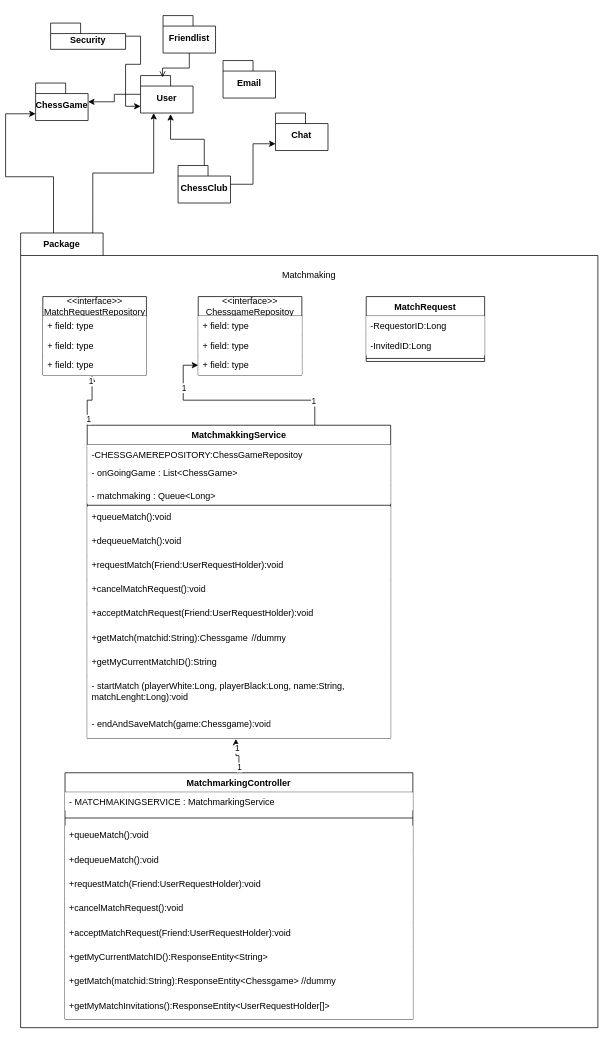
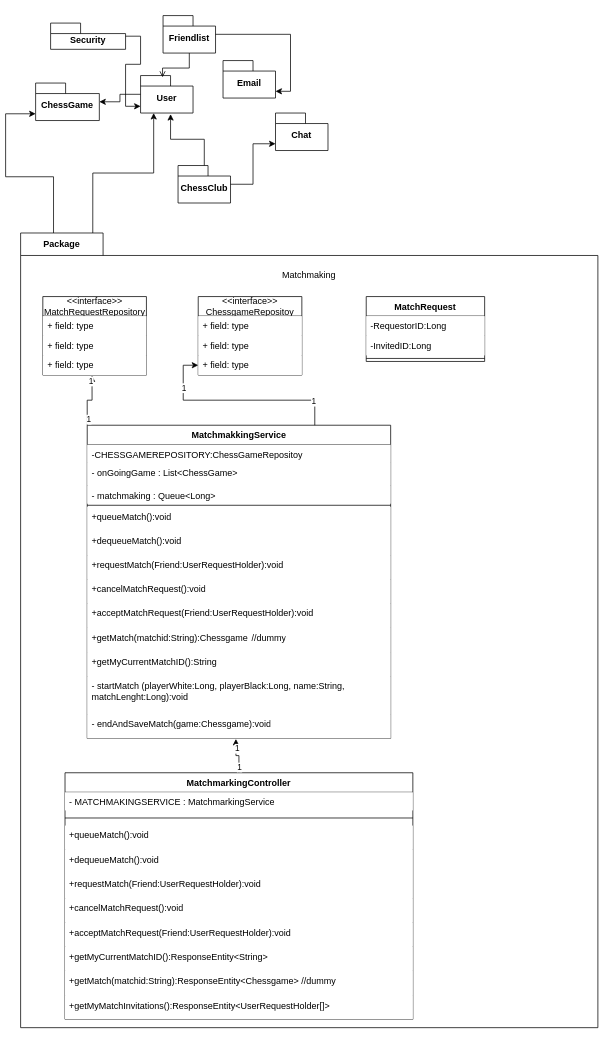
+ <mxCell id="14" style="edgeStyle=orthogonalEdgeStyle;rounded=0;orthogonalLoop=1;jettySize=auto;html=1;entryX=0;entryY=0;entryDx=70;entryDy=41;entryPerimeter=0;strokeColor=#000000;" parent="1" source="4" target="2" edge="1"><mxGeometry relative="1" as="geometry" /></mxCell>
- <mxCell id="7" value="ChessGame" style="shape=folder;fontStyle=1;spacingTop=10;tabWidth=40;tabHeight=14;tabPosition=left;html=1;whiteSpace=wrap;strokeColor=#000000;" parent="1" vertex="1"><mxGeometry x="40" y="110" width="70" height="50" as="geometry" /></mxCell>
+ <mxCell id="7" value="ChessGame" style="shape=folder;fontStyle=1;spacingTop=10;tabWidth=40;tabHeight=14;tabPosition=left;html=1;whiteSpace=wrap;strokeColor=#000000;" parent="1" vertex="1"><mxGeometry x="40" y="110" width="85" height="50" as="geometry" /></mxCell>
